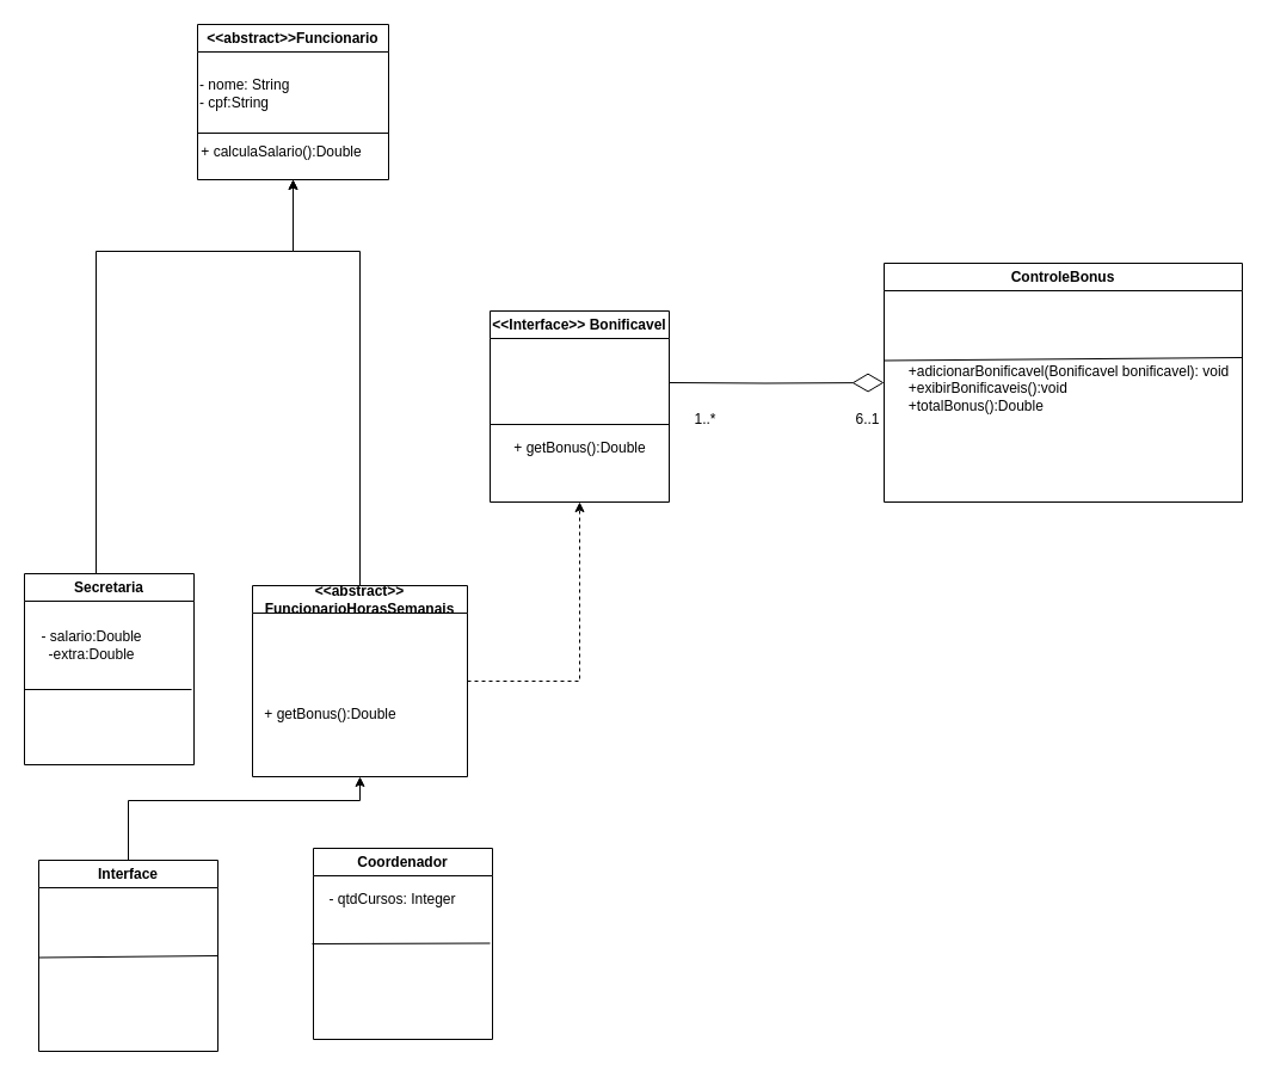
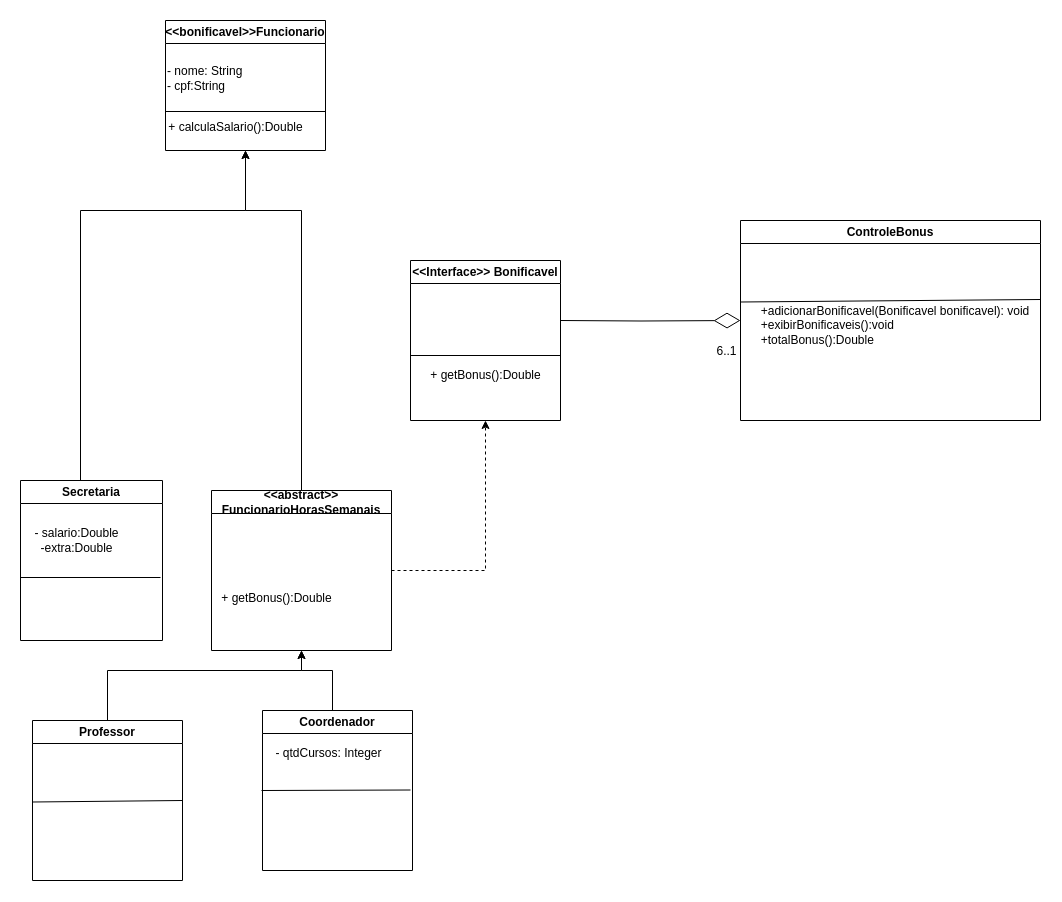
- <mxCell id="2" value="&amp;lt;&amp;lt;abstract&amp;gt;&amp;gt;Funcionario" style="swimlane;whiteSpace=wrap;html=1;startSize=23;" vertex="1" parent="1"><mxGeometry x="165" y="20" width="160" height="130" as="geometry" /></mxCell>
+ <mxCell id="2" value="&amp;lt;&amp;lt;bonificavel&amp;gt;&amp;gt;Funcionario" style="swimlane;whiteSpace=wrap;html=1;startSize=23;" vertex="1" parent="1"><mxGeometry x="165" y="20" width="160" height="130" as="geometry" /></mxCell>
- <mxCell id="28" value="1..*" style="text;html=1;align=center;verticalAlign=middle;resizable=0;points=[];autosize=1;strokeColor=none;fillColor=none;" vertex="1" parent="1"><mxGeometry x="570" y="336" width="40" height="30" as="geometry" /></mxCell>
+ <mxCell id="11" style="edgeStyle=orthogonalEdgeStyle;rounded=0;orthogonalLoop=1;jettySize=auto;html=1;entryX=0.5;entryY=1;entryDx=0;entryDy=0;" edge="1" parent="1" source="12" target="20"><mxGeometry relative="1" as="geometry"><Array as="points"><mxPoint x="332" y="670" /><mxPoint x="301" y="670" /></Array></mxGeometry></mxCell>
- <mxCell id="9" value="Interface" style="swimlane;whiteSpace=wrap;html=1;startSize=23;" vertex="1" parent="1"><mxGeometry x="32" y="720" width="150" height="160" as="geometry" /></mxCell>
+ <mxCell id="9" value="Professor" style="swimlane;whiteSpace=wrap;html=1;startSize=23;" vertex="1" parent="1"><mxGeometry x="32" y="720" width="150" height="160" as="geometry" /></mxCell>
